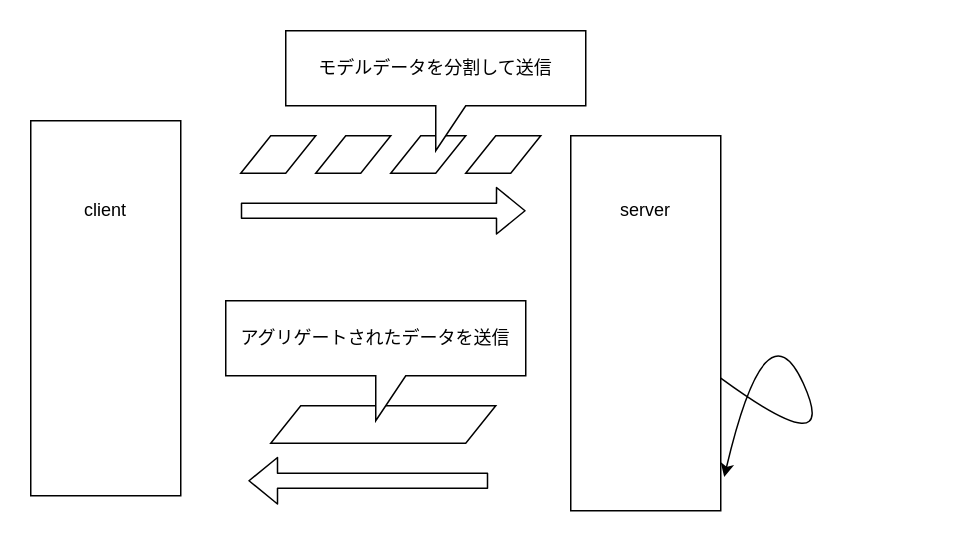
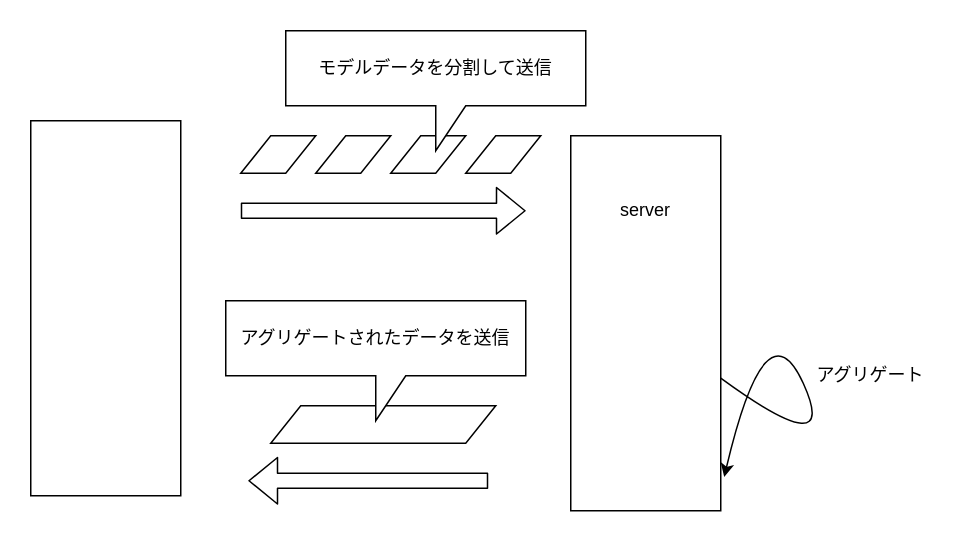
- <mxCell id="15" value="client" style="text;html=1;strokeColor=none;fillColor=none;align=center;verticalAlign=middle;whiteSpace=wrap;rounded=0;" vertex="1" parent="1"><mxGeometry x="50" y="130" width="40" height="20" as="geometry" /></mxCell>
+ <mxCell id="14" value="アグリゲート" style="text;html=1;strokeColor=none;fillColor=none;align=center;verticalAlign=middle;whiteSpace=wrap;rounded=0;" vertex="1" parent="1"><mxGeometry x="540" y="240" width="80" height="20" as="geometry" /></mxCell>
